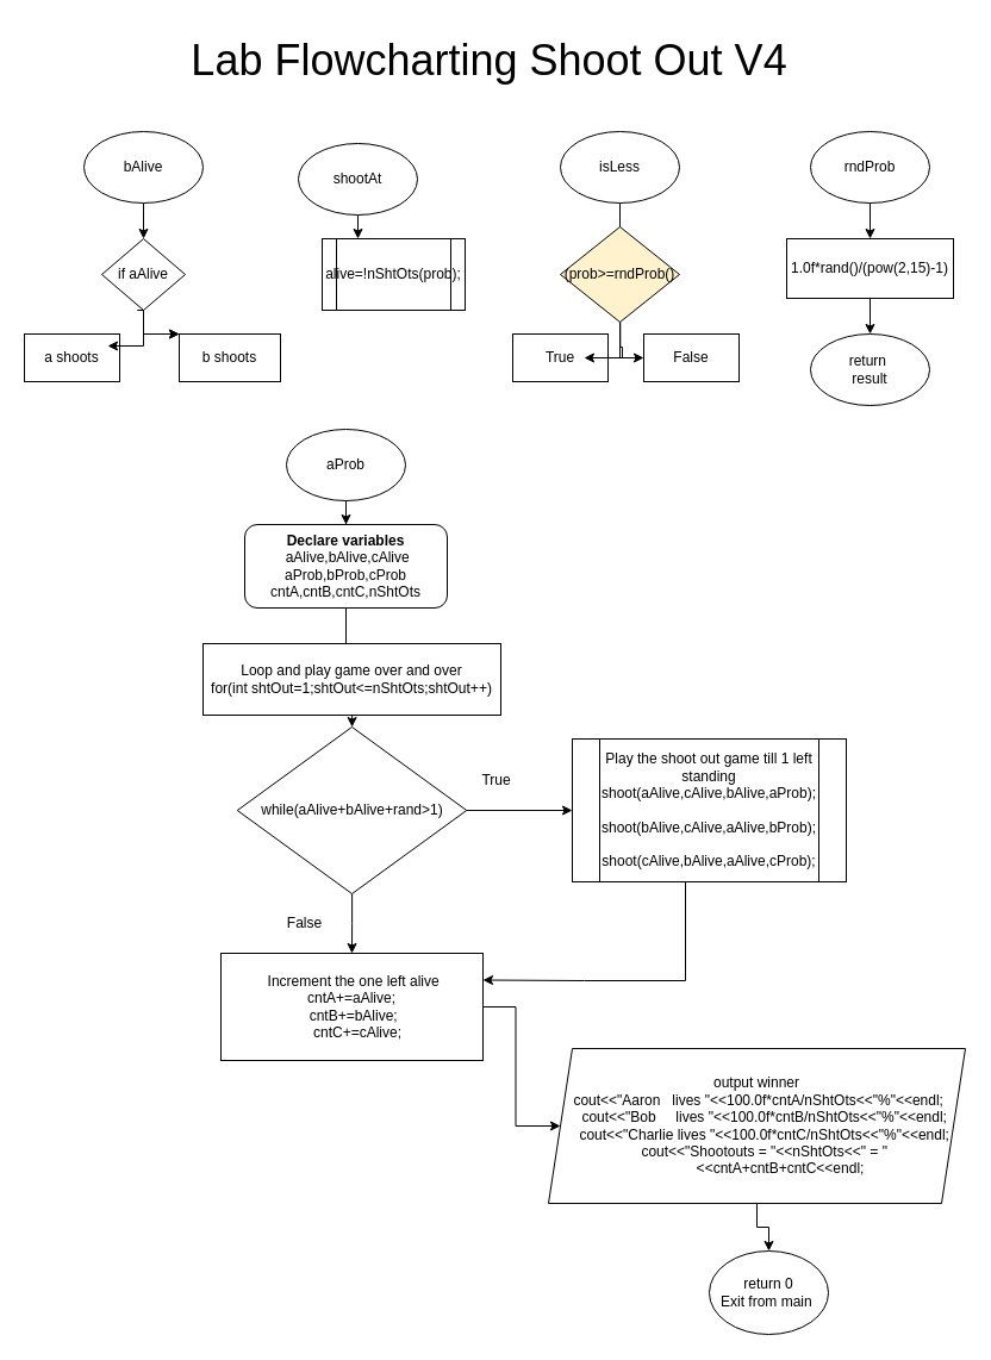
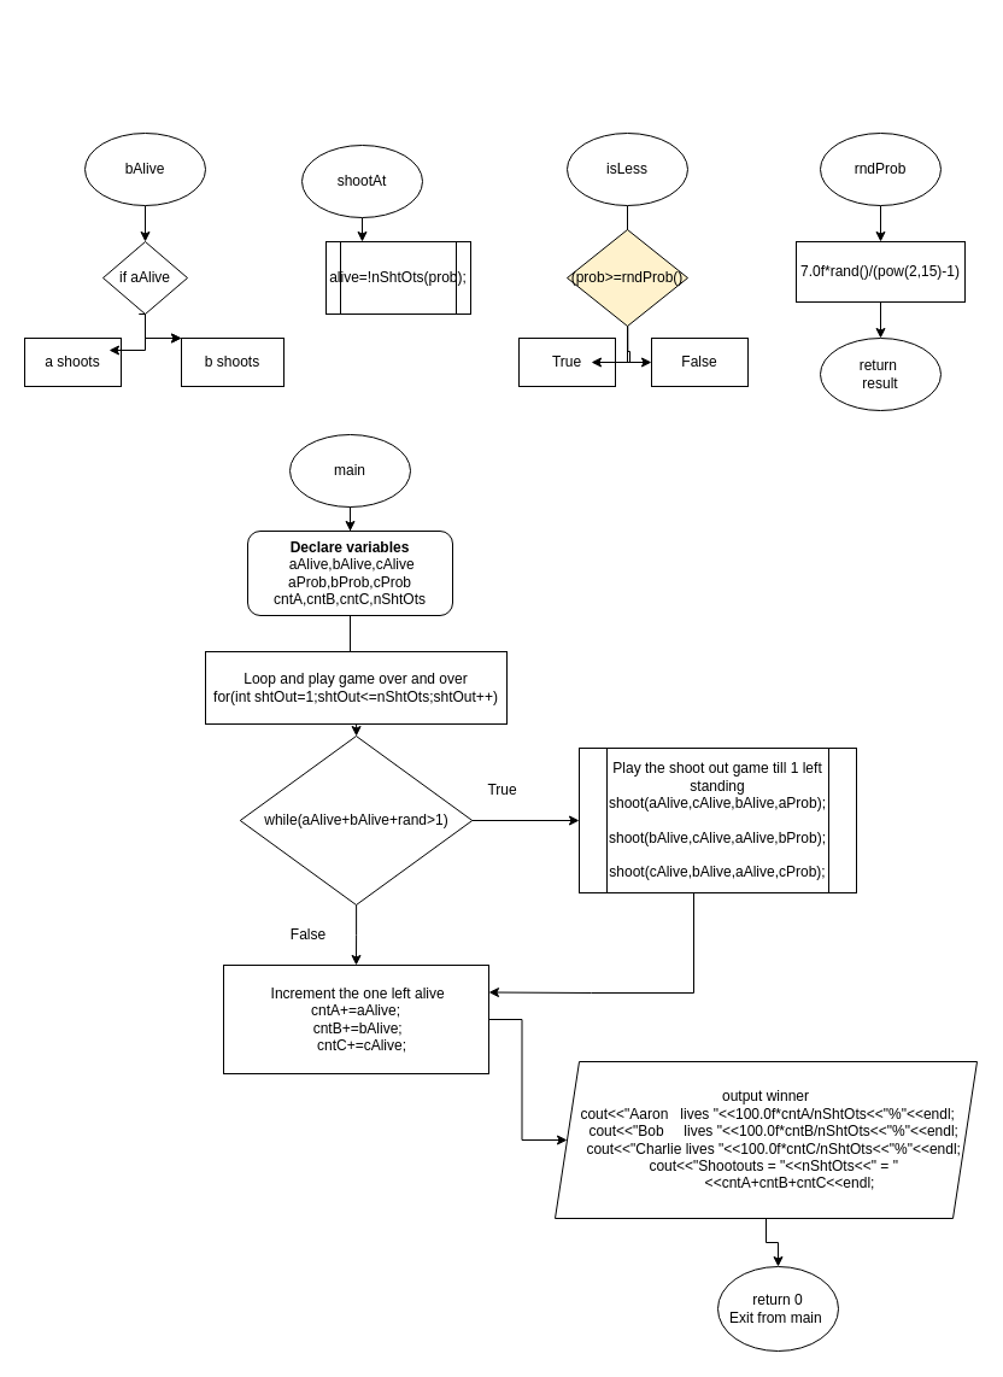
- <mxCell id="12" value="&lt;font style=&quot;font-size: 36px;&quot;&gt;Lab Flowcharting Shoot Out V4&amp;nbsp;&lt;/font&gt;" style="text;html=1;align=center;verticalAlign=middle;resizable=0;points=[];autosize=1;strokeColor=none;fillColor=none;" vertex="1" parent="1"><mxGeometry x="150" y="20" width="530" height="60" as="geometry" /></mxCell>
- <mxCell id="26" value="1.0f*rand()/(pow(2,15)-1)" style="rounded=0;whiteSpace=wrap;html=1;" vertex="1" parent="1"><mxGeometry x="660" y="200" width="140" height="50" as="geometry" /></mxCell>
+ <mxCell id="26" value="7.0f*rand()/(pow(2,15)-1)" style="rounded=0;whiteSpace=wrap;html=1;" vertex="1" parent="1"><mxGeometry x="660" y="200" width="140" height="50" as="geometry" /></mxCell>
- <mxCell id="7" value="aProb" style="ellipse;whiteSpace=wrap;html=1;" vertex="1" parent="1"><mxGeometry x="240" y="360" width="100" height="60" as="geometry" /></mxCell>
+ <mxCell id="7" value="main" style="ellipse;whiteSpace=wrap;html=1;" vertex="1" parent="1"><mxGeometry x="240" y="360" width="100" height="60" as="geometry" /></mxCell>
